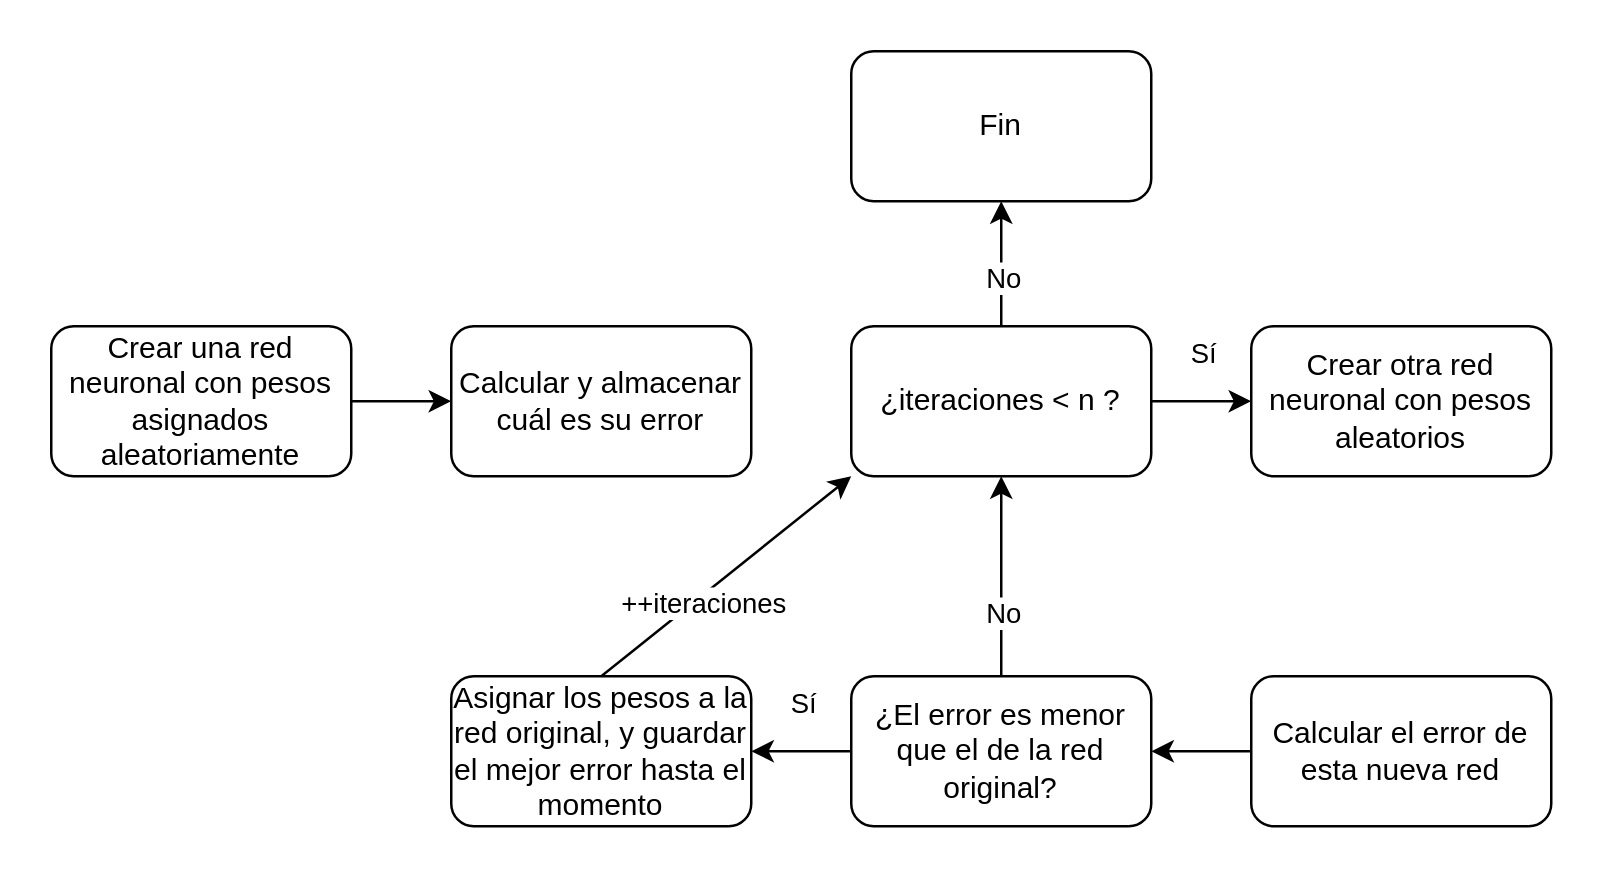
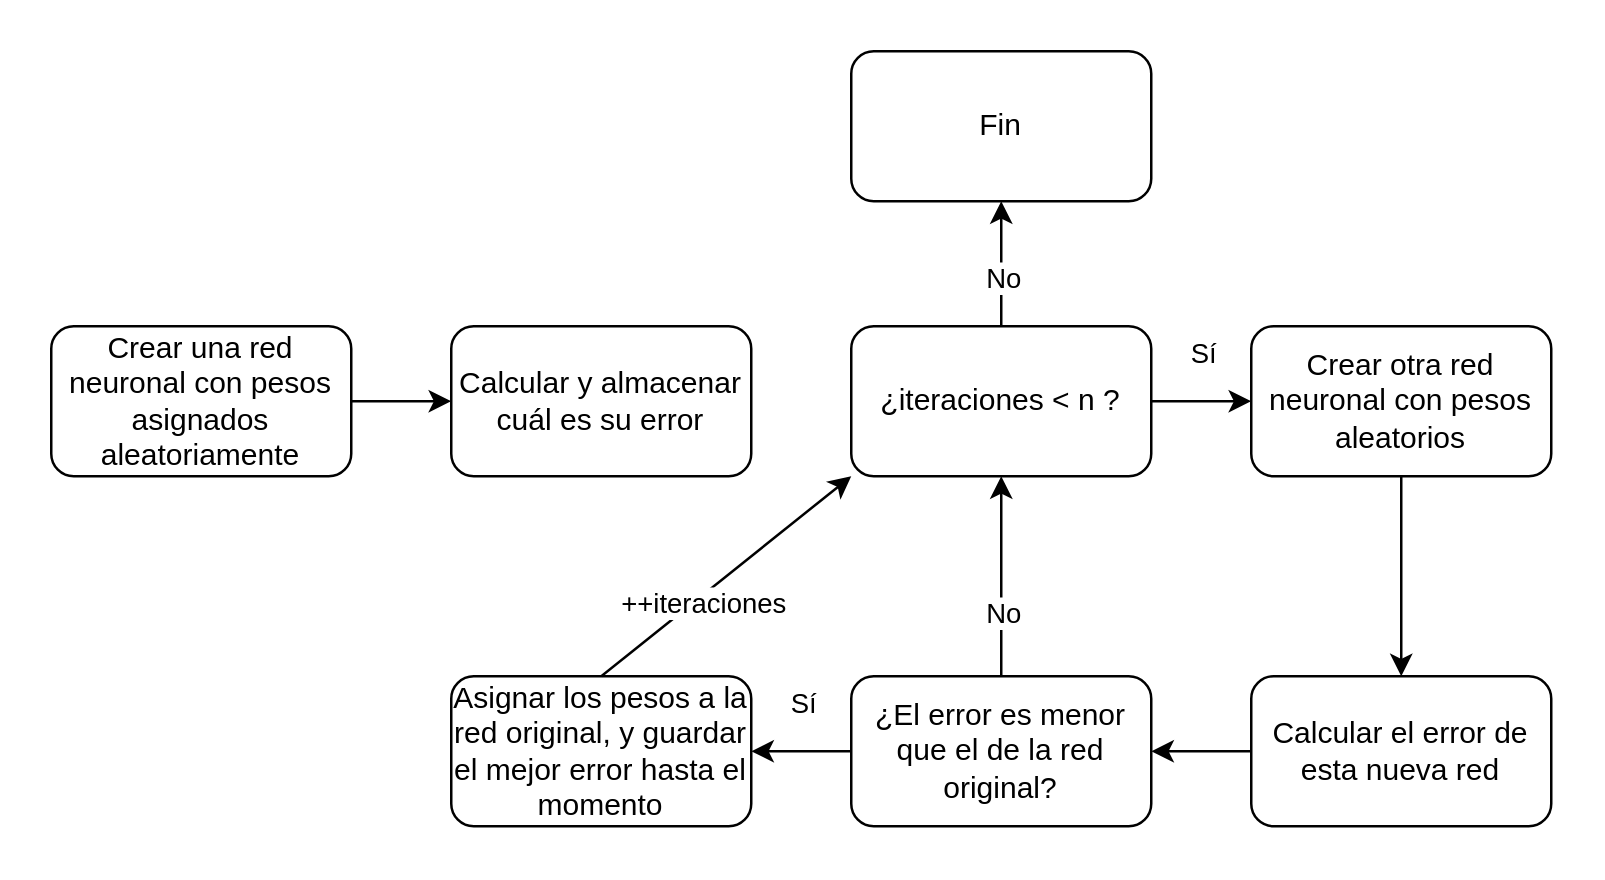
+ <mxCell id="10" value="" style="edgeStyle=orthogonalEdgeStyle;rounded=0;orthogonalLoop=1;jettySize=auto;html=1;" edge="1" parent="1" source="11" target="13"><mxGeometry relative="1" as="geometry" /></mxCell>
